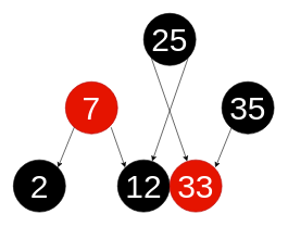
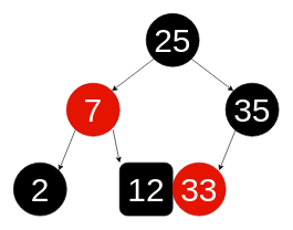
- <mxCell id="8" value="" style="endArrow=classic;html=1;exitX=0;exitY=1;exitDx=0;exitDy=0;" edge="1" parent="1" source="2" target="7"><mxGeometry width="50" height="50" relative="1" as="geometry"><mxPoint x="210" y="125" as="sourcePoint" /><mxPoint x="260" y="75" as="targetPoint" /></mxGeometry></mxCell>
+ <mxCell id="8" value="" style="endArrow=classic;html=1;exitX=0;exitY=1;exitDx=0;exitDy=0;entryX=1;entryY=0;entryDx=0;entryDy=0;" edge="1" parent="1" source="2" target="3"><mxGeometry width="50" height="50" relative="1" as="geometry"><mxPoint x="210" y="125" as="sourcePoint" /><mxPoint x="260" y="75" as="targetPoint" /></mxGeometry></mxCell>
- <mxCell id="9" value="" style="endArrow=classic;html=1;exitX=1;exitY=1;exitDx=0;exitDy=0;" edge="1" parent="1" source="2" target="6"><mxGeometry width="50" height="50" relative="1" as="geometry"><mxPoint x="241.716" y="83.284" as="sourcePoint" /><mxPoint x="178.284" y="146.716" as="targetPoint" /></mxGeometry></mxCell>
+ <mxCell id="9" value="" style="endArrow=classic;html=1;exitX=1;exitY=1;exitDx=0;exitDy=0;entryX=0;entryY=0;entryDx=0;entryDy=0;" edge="1" parent="1" source="2" target="4"><mxGeometry width="50" height="50" relative="1" as="geometry"><mxPoint x="241.716" y="83.284" as="sourcePoint" /><mxPoint x="178.284" y="146.716" as="targetPoint" /></mxGeometry></mxCell>
- <mxCell id="6" value="&lt;font style=&quot;font-size: 50px&quot; color=&quot;#ffffff&quot;&gt;12&lt;/font&gt;" style="ellipse;whiteSpace=wrap;html=1;aspect=fixed;fillColor=#000000;" vertex="1" parent="1"><mxGeometry x="180" y="245" width="80" height="80" as="geometry" /></mxCell>
+ <mxCell id="6" value="&lt;font style=&quot;font-size: 50px&quot; color=&quot;#ffffff&quot;&gt;12&lt;/font&gt;" style="whiteSpace=wrap;html=1;aspect=fixed;fillColor=#000000;rounded=1;" vertex="1" parent="1"><mxGeometry x="180" y="245" width="80" height="80" as="geometry" /></mxCell>
